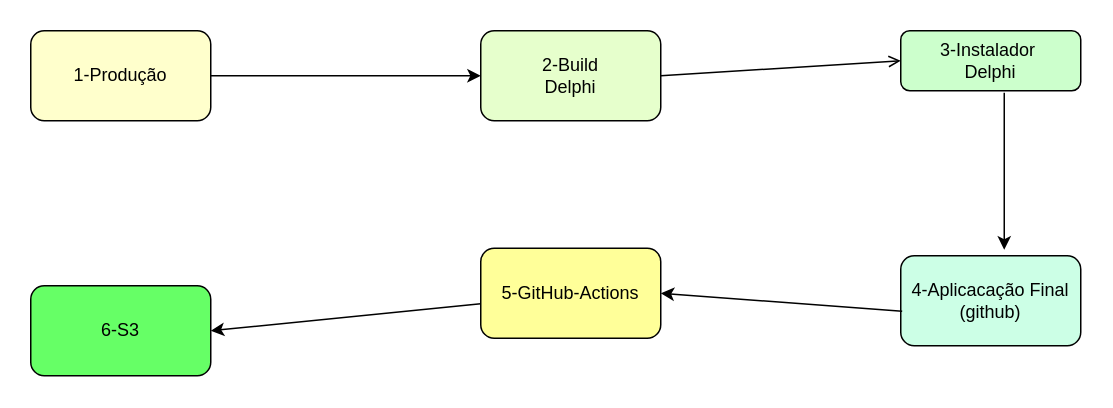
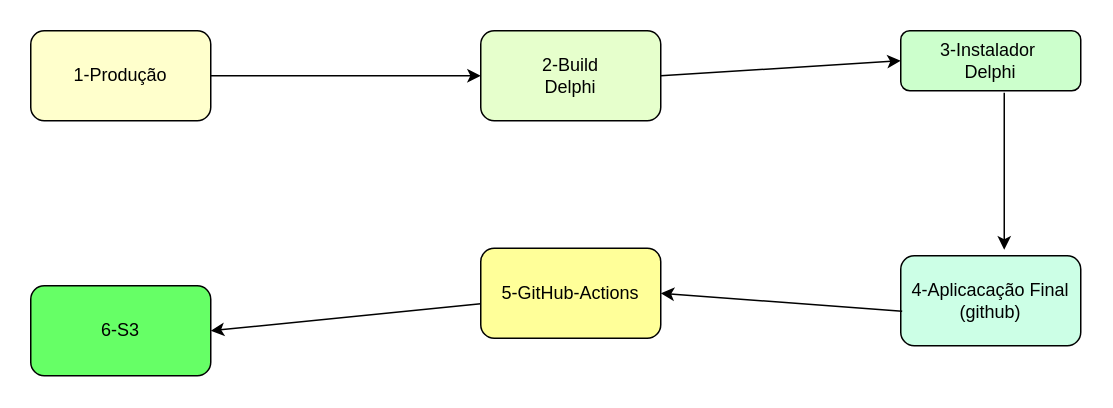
- <mxCell id="8" value="" style="endArrow=open;html=1;rounded=0;entryX=0;entryY=0.5;entryDx=0;entryDy=0;exitX=1;exitY=0.5;exitDx=0;exitDy=0;" edge="1" parent="1" source="4" target="3"><mxGeometry width="50" height="50" relative="1" as="geometry"><mxPoint x="220" y="260" as="sourcePoint" /><mxPoint x="270" y="210" as="targetPoint" /></mxGeometry></mxCell>
+ <mxCell id="8" value="" style="endArrow=classic;html=1;rounded=0;entryX=0;entryY=0.5;entryDx=0;entryDy=0;exitX=1;exitY=0.5;exitDx=0;exitDy=0;" edge="1" parent="1" source="4" target="3"><mxGeometry width="50" height="50" relative="1" as="geometry"><mxPoint x="220" y="260" as="sourcePoint" /><mxPoint x="270" y="210" as="targetPoint" /></mxGeometry></mxCell>
